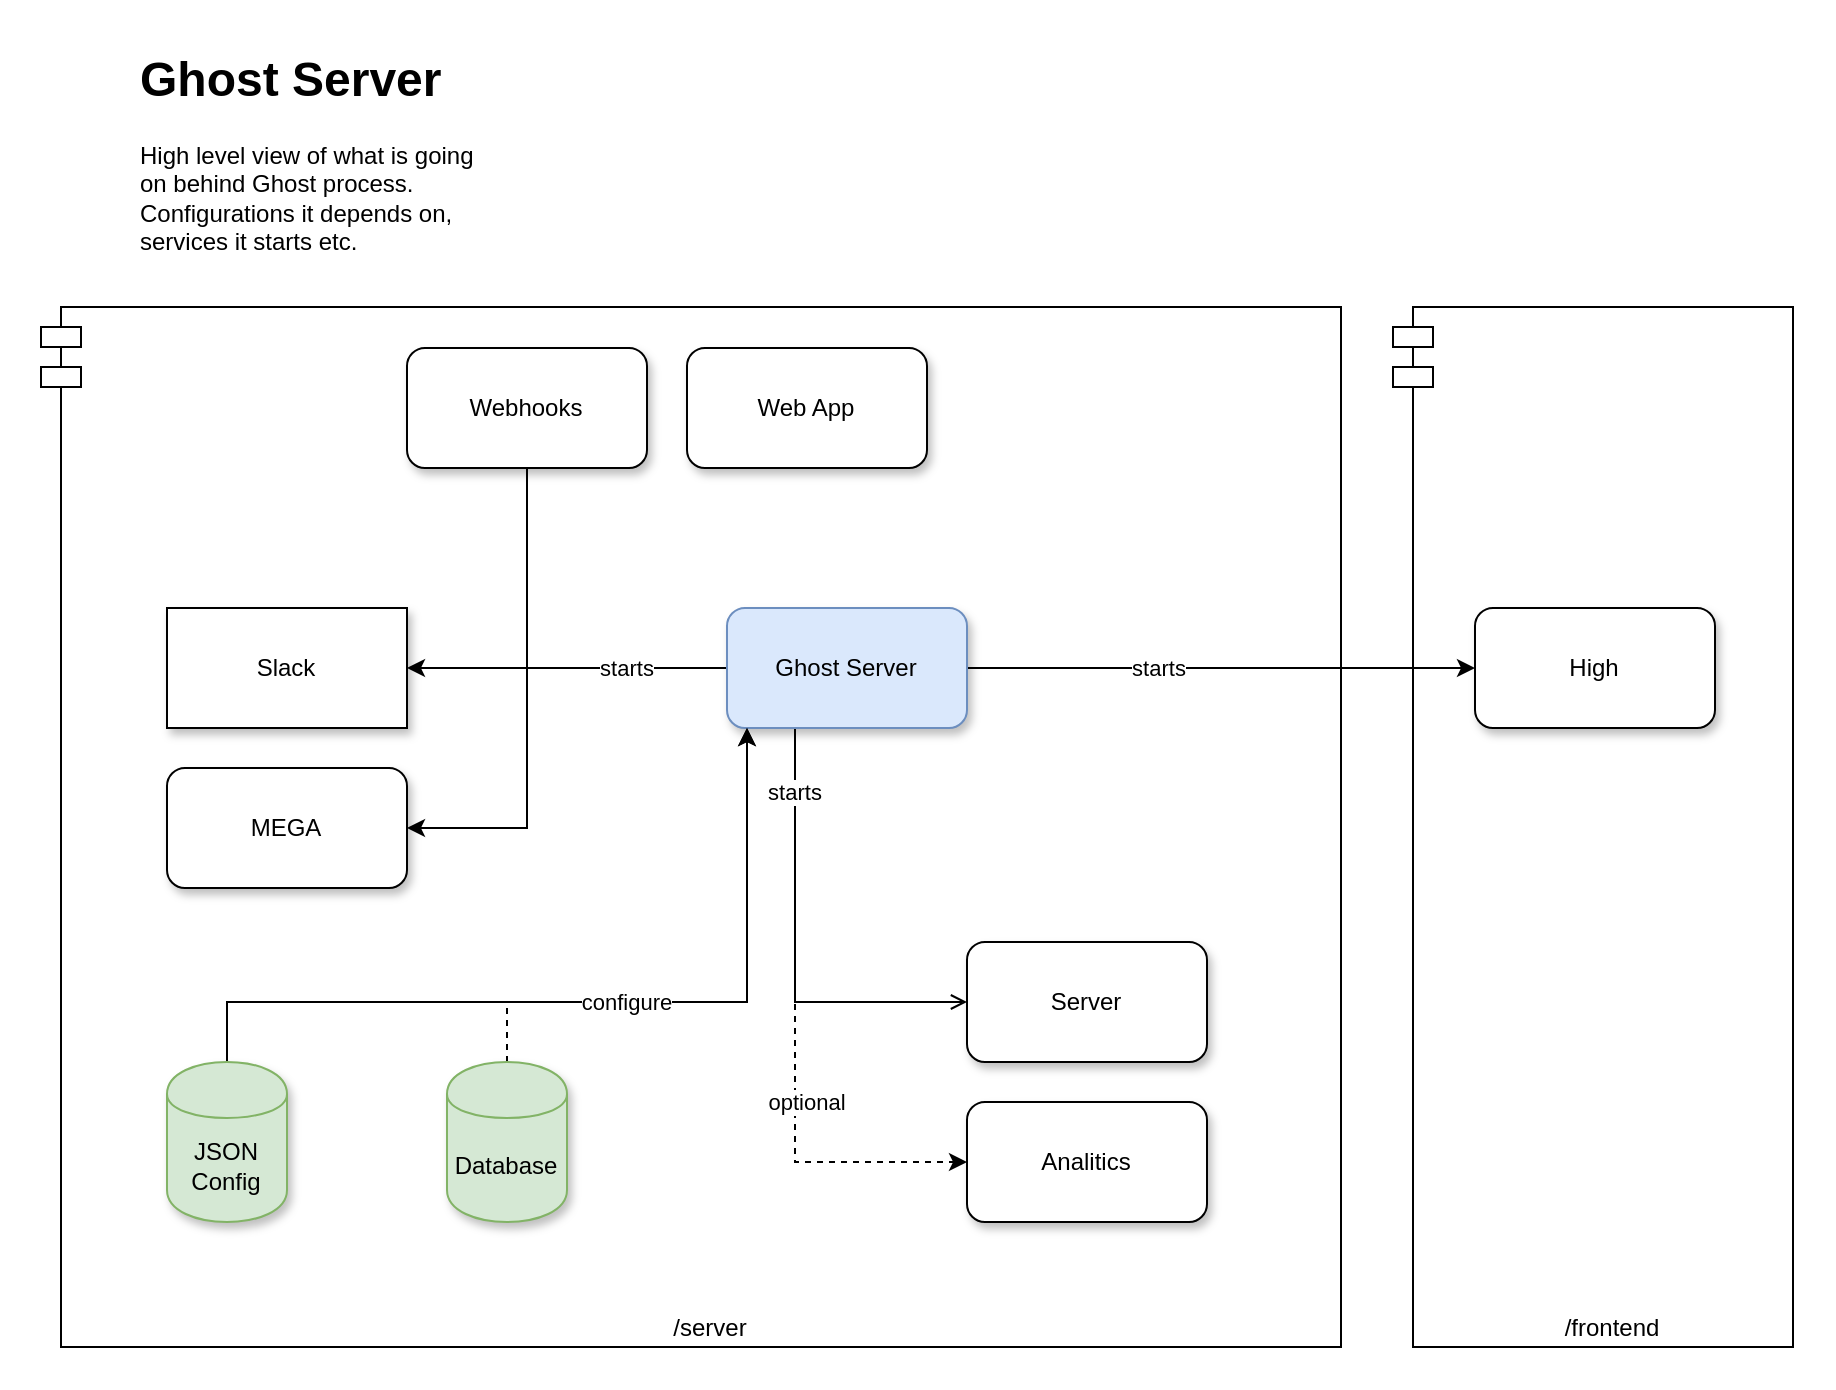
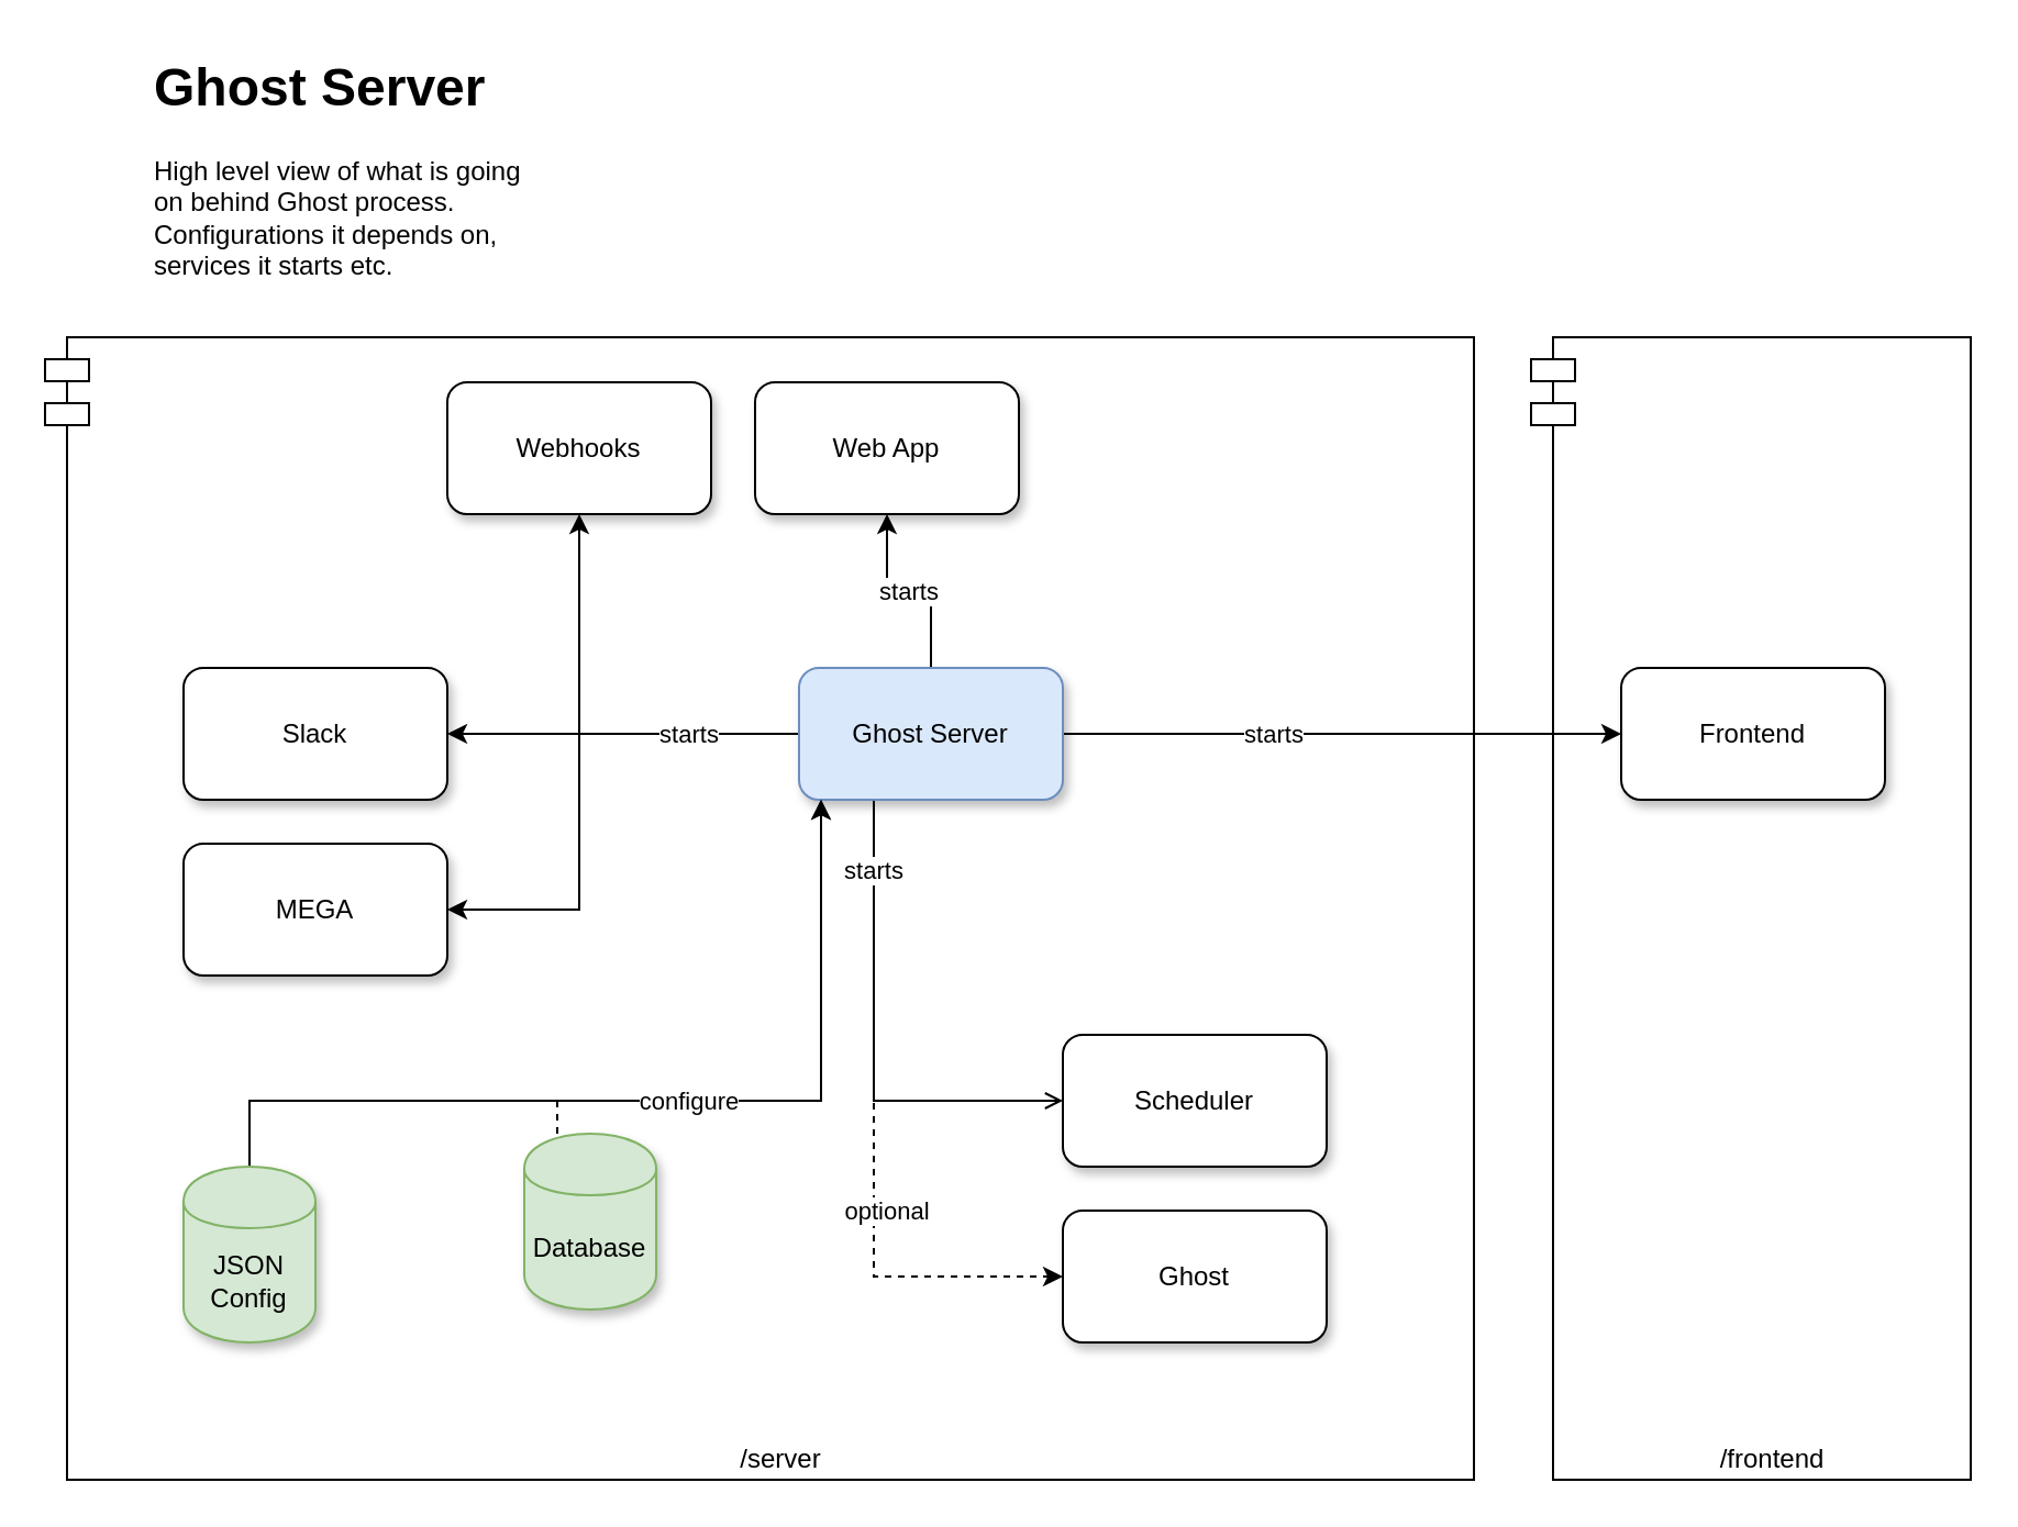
- <mxCell id="6" style="edgeStyle=orthogonalEdgeStyle;rounded=0;orthogonalLoop=1;jettySize=auto;html=1;endArrow=none;" parent="1" source="13" target="18" edge="1"><mxGeometry relative="1" as="geometry" /></mxCell>
+ <mxCell id="6" style="edgeStyle=orthogonalEdgeStyle;rounded=0;orthogonalLoop=1;jettySize=auto;html=1;" parent="1" source="13" target="18" edge="1"><mxGeometry relative="1" as="geometry" /></mxCell>
+ <mxCell id="7" value="starts" style="edgeStyle=orthogonalEdgeStyle;rounded=0;orthogonalLoop=1;jettySize=auto;html=1;entryX=0.5;entryY=1;entryDx=0;entryDy=0;" parent="1" source="13" target="15" edge="1"><mxGeometry relative="1" as="geometry" /></mxCell>
- <mxCell id="19" value="Slack" style="whiteSpace=wrap;html=1;shadow=1;glass=0;comic=0;rounded=0;" parent="1" vertex="1"><mxGeometry x="83" y="303.5" width="120" height="60" as="geometry" /></mxCell>
+ <mxCell id="19" value="Slack" style="rounded=1;whiteSpace=wrap;html=1;shadow=1;glass=0;comic=0;" parent="1" vertex="1"><mxGeometry x="83" y="303.5" width="120" height="60" as="geometry" /></mxCell>
- <mxCell id="14" value="High" style="rounded=1;whiteSpace=wrap;html=1;shadow=1;" parent="1" vertex="1"><mxGeometry x="737" y="303.5" width="120" height="60" as="geometry" /></mxCell>
+ <mxCell id="14" value="Frontend" style="rounded=1;whiteSpace=wrap;html=1;shadow=1;" parent="1" vertex="1"><mxGeometry x="737" y="303.5" width="120" height="60" as="geometry" /></mxCell>
- <mxCell id="23" value="Server" style="rounded=1;whiteSpace=wrap;html=1;shadow=1;glass=0;comic=0;" parent="1" vertex="1"><mxGeometry x="483" y="470.5" width="120" height="60" as="geometry" /></mxCell>
+ <mxCell id="23" value="Scheduler" style="rounded=1;whiteSpace=wrap;html=1;shadow=1;glass=0;comic=0;" parent="1" vertex="1"><mxGeometry x="483" y="470.5" width="120" height="60" as="geometry" /></mxCell>
- <mxCell id="17" value="Database&lt;br&gt;" style="shape=cylinder;whiteSpace=wrap;html=1;boundedLbl=1;backgroundOutline=1;rounded=1;shadow=1;glass=0;comic=0;fillColor=#d5e8d4;strokeColor=#82b366;" parent="1" vertex="1"><mxGeometry x="223" y="530.5" width="60" height="80" as="geometry" /></mxCell>
+ <mxCell id="17" value="Database&lt;br&gt;" style="shape=cylinder;whiteSpace=wrap;html=1;boundedLbl=1;backgroundOutline=1;rounded=1;shadow=1;glass=0;comic=0;fillColor=#d5e8d4;strokeColor=#82b366;" parent="1" vertex="1"><mxGeometry x="238" y="515.5" width="60" height="80" as="geometry" /></mxCell>
- <mxCell id="24" value="Analitics" style="rounded=1;whiteSpace=wrap;html=1;shadow=1;glass=0;comic=0;" parent="1" vertex="1"><mxGeometry x="483" y="550.5" width="120" height="60" as="geometry" /></mxCell>
+ <mxCell id="24" value="Ghost" style="rounded=1;whiteSpace=wrap;html=1;shadow=1;glass=0;comic=0;" parent="1" vertex="1"><mxGeometry x="483" y="550.5" width="120" height="60" as="geometry" /></mxCell>
